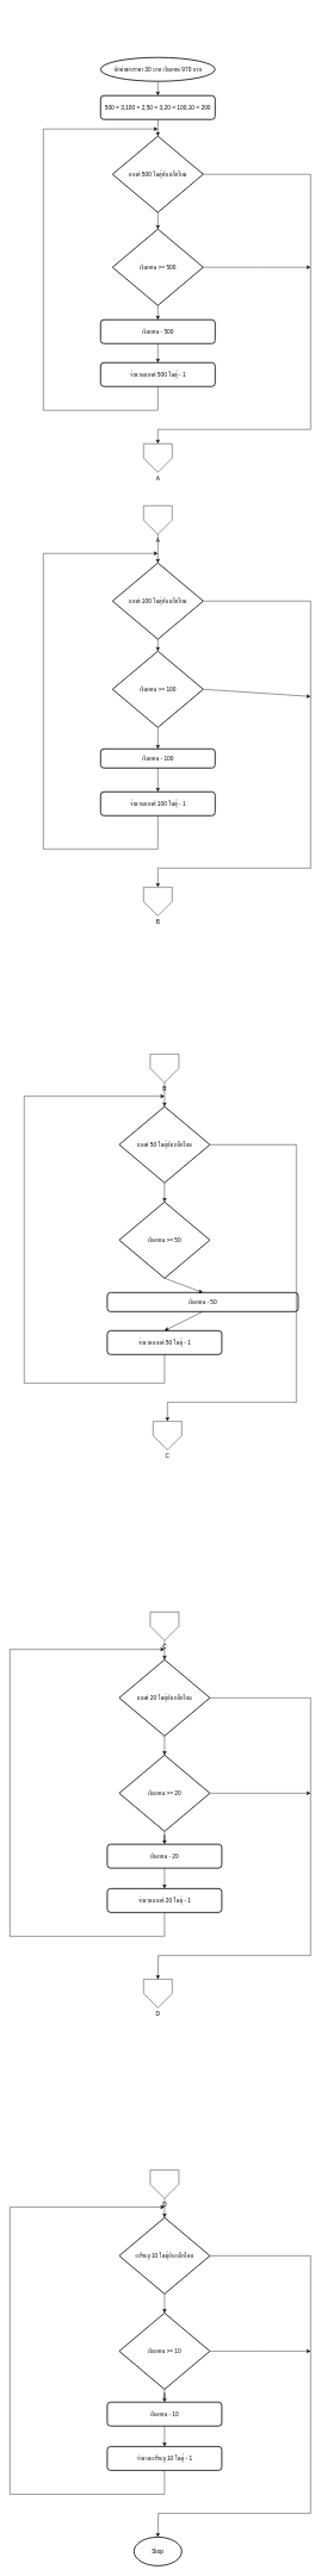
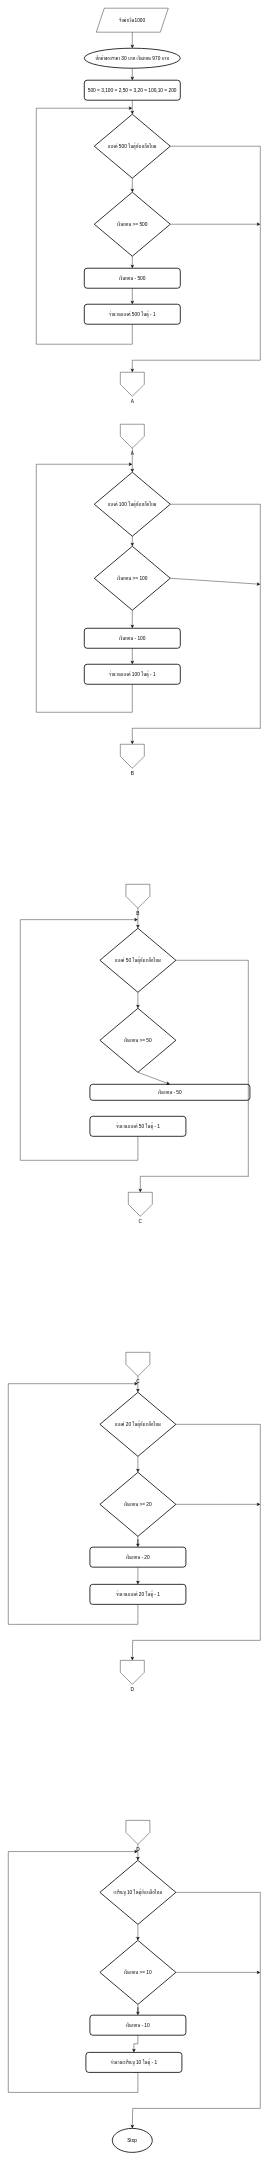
+ <mxCell id="2" value="รับค่าเงิน1000" style="shape=parallelogram;perimeter=parallelogramPerimeter;whiteSpace=wrap;html=1;fixedSize=1;" vertex="1" parent="1"><mxGeometry x="240" y="20" width="180" height="60" as="geometry" /></mxCell>
+ <mxCell id="4" value="" style="endArrow=classic;html=1;rounded=0;exitX=0.5;exitY=1;exitDx=0;exitDy=0;entryX=0.5;entryY=0;entryDx=0;entryDy=0;" edge="1" parent="1" source="2" target="3"><mxGeometry width="50" height="50" relative="1" as="geometry"><mxPoint x="320" y="120" as="sourcePoint" /><mxPoint x="370" y="70" as="targetPoint" /></mxGeometry></mxCell>
- <mxCell id="21" value="เงินทอน - 100" style="rounded=1;whiteSpace=wrap;html=1;absoluteArcSize=1;arcSize=14;strokeWidth=2;" vertex="1" parent="1"><mxGeometry x="210" y="1570" width="240" height="40" as="geometry" /></mxCell>
+ <mxCell id="21" value="เงินทอน - 100" style="rounded=1;whiteSpace=wrap;html=1;absoluteArcSize=1;arcSize=14;strokeWidth=2;" vertex="1" parent="1"><mxGeometry x="210" y="1570" width="240" height="50" as="geometry" /></mxCell>
- <mxCell id="50" value="" style="endArrow=classic;html=1;rounded=0;exitX=0.5;exitY=1;exitDx=0;exitDy=0;entryX=0.5;entryY=0;entryDx=0;entryDy=0;" edge="1" parent="1" source="46" target="48"><mxGeometry width="50" height="50" relative="1" as="geometry"><mxPoint x="320" y="2700" as="sourcePoint" /><mxPoint x="370" y="2650" as="targetPoint" /></mxGeometry></mxCell>
- <mxCell id="78" value="จำนวนเหรียญ 10 ในตู้ - 1" style="rounded=1;whiteSpace=wrap;html=1;absoluteArcSize=1;arcSize=14;strokeWidth=2;" vertex="1" parent="1"><mxGeometry x="224" y="5130" width="240" height="50" as="geometry" /></mxCell>
+ <mxCell id="78" value="จำนวนเหรียญ 10 ในตู้ - 1" style="rounded=1;whiteSpace=wrap;html=1;absoluteArcSize=1;arcSize=14;strokeWidth=2;" vertex="1" parent="1"><mxGeometry x="214" y="5130" width="240" height="50" as="geometry" /></mxCell>
